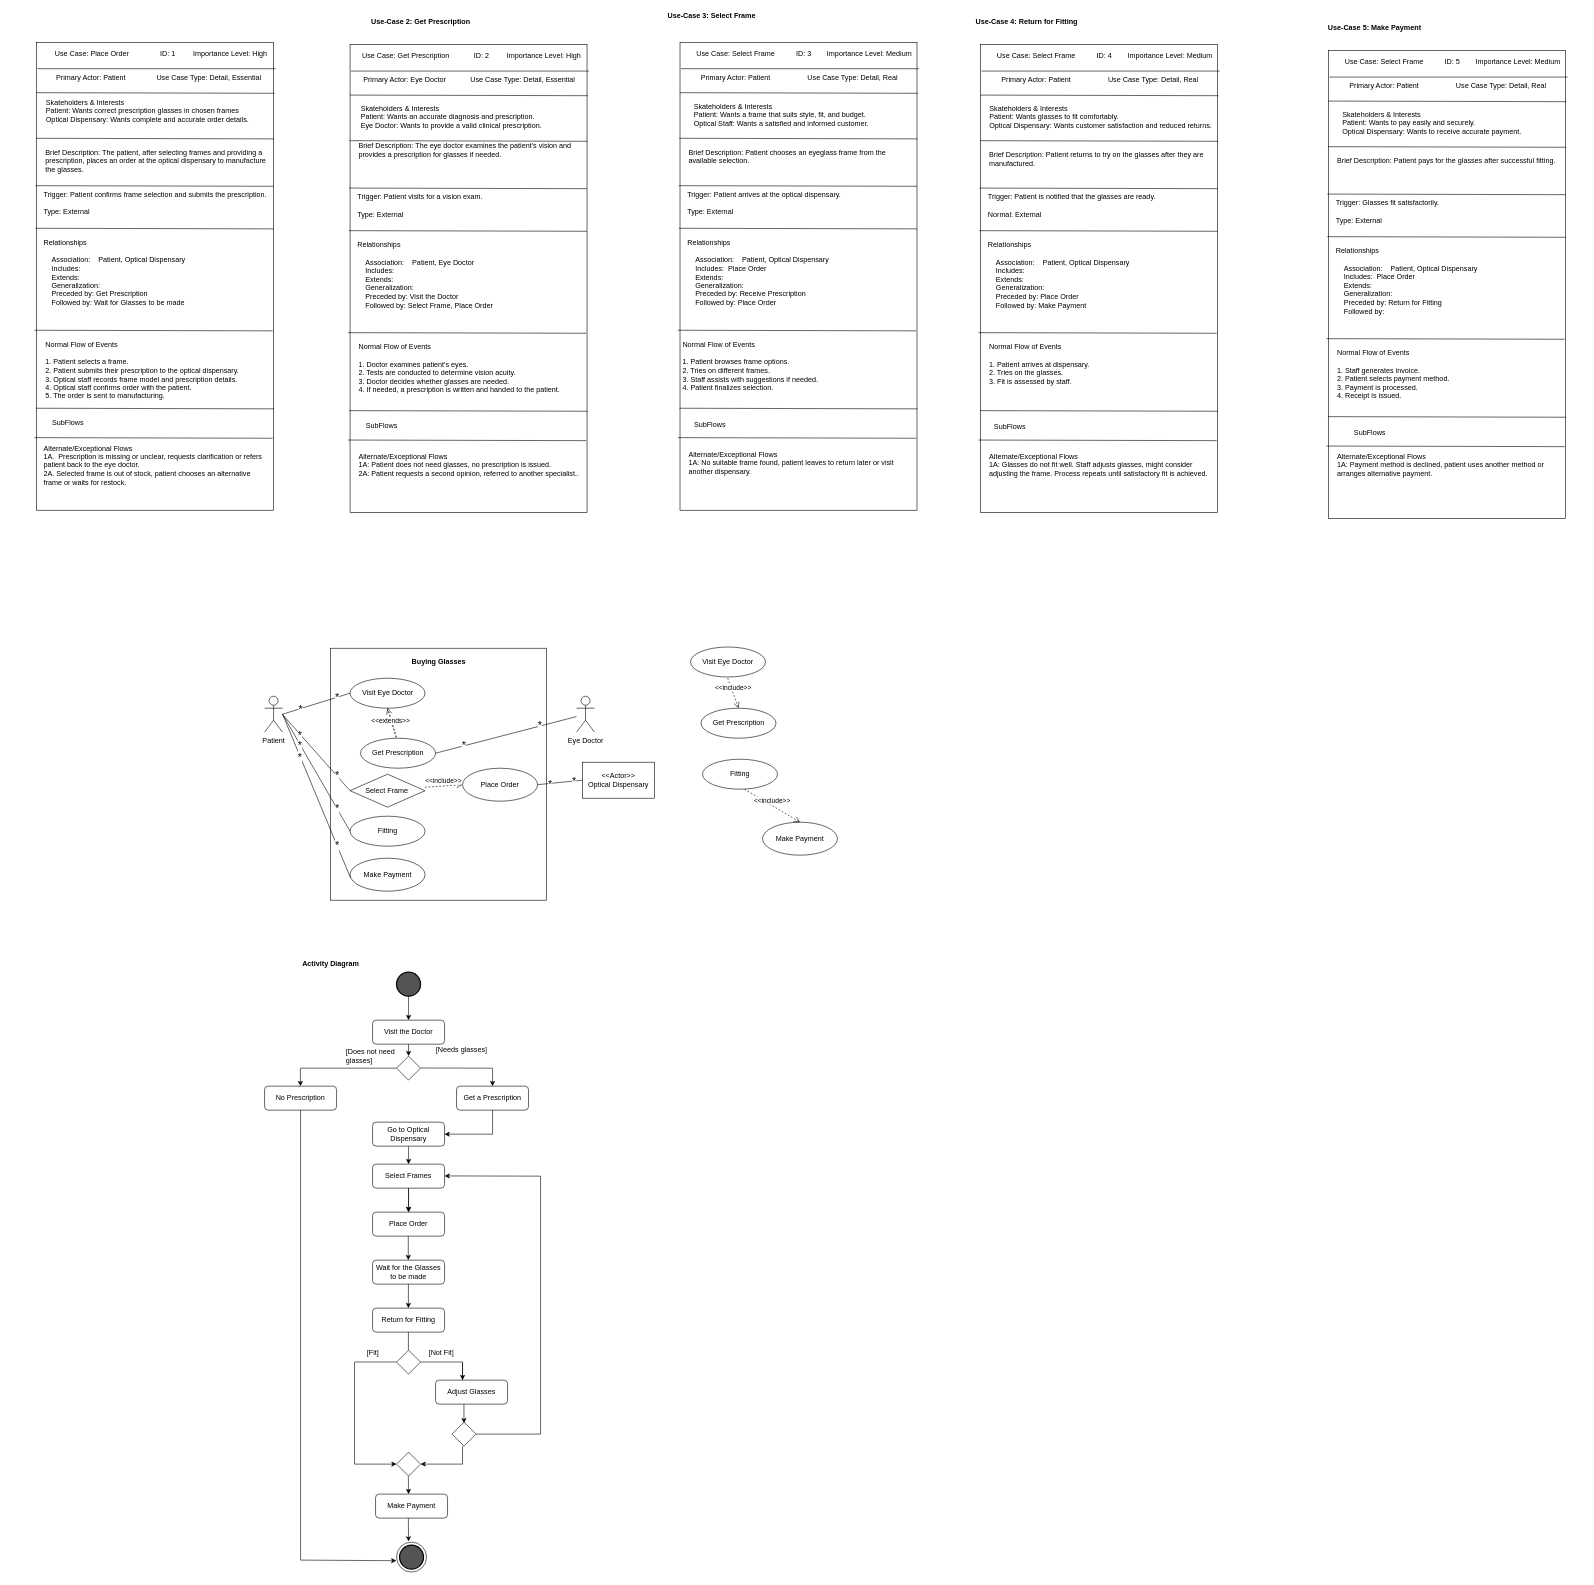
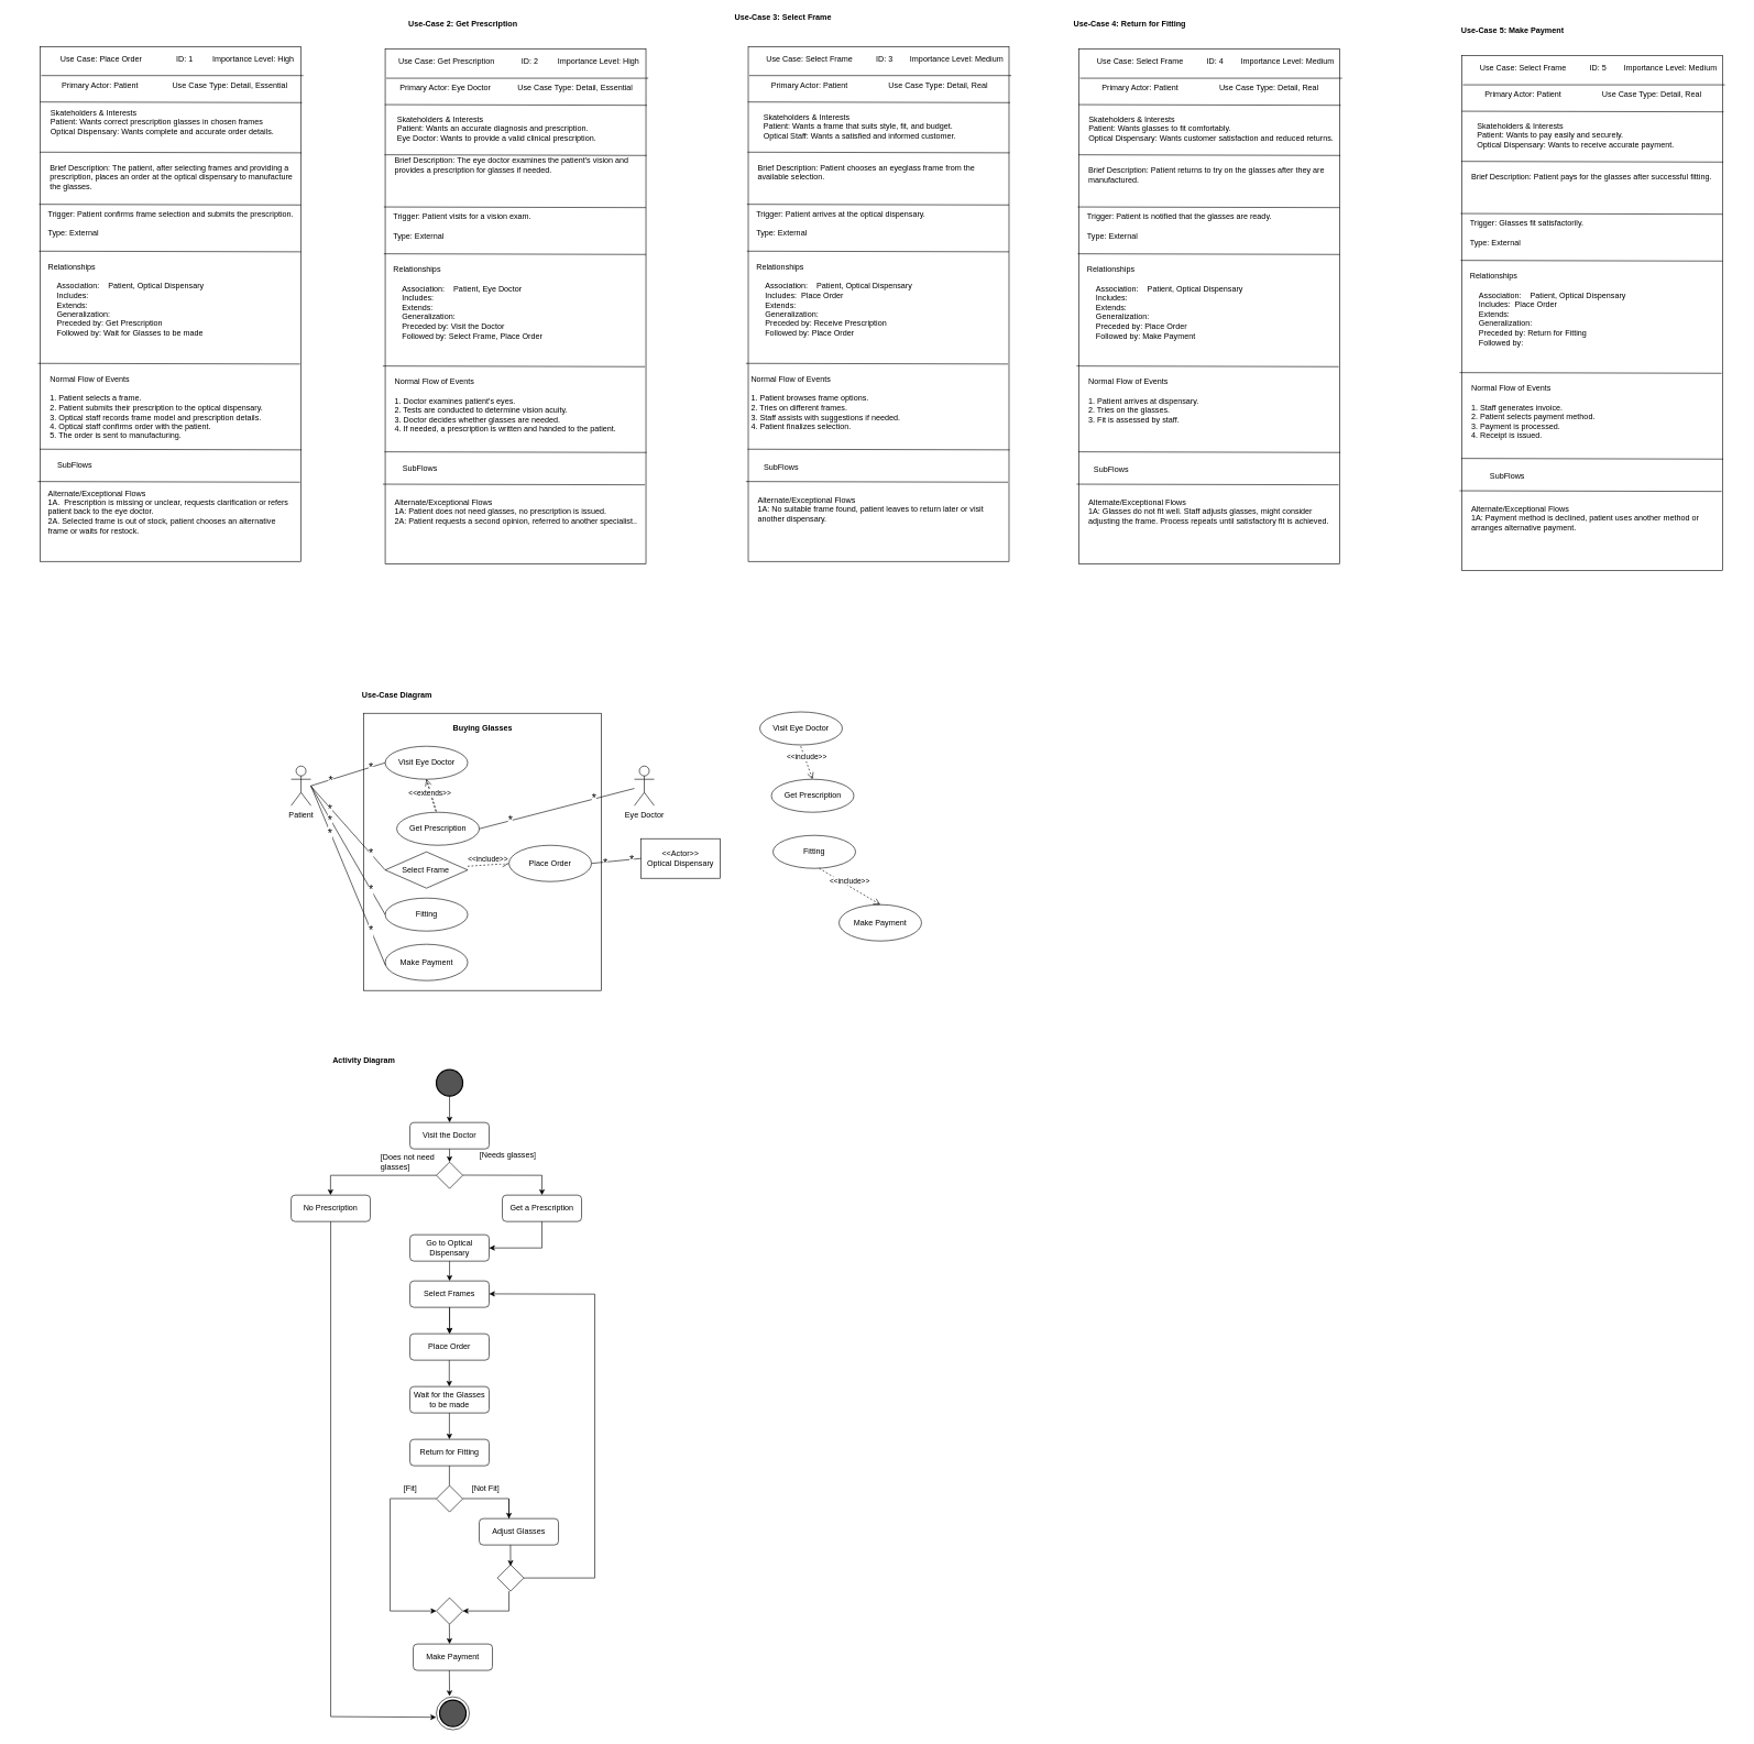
- <mxCell id="168" value="Trigger: Patient is notified that the glasses are ready.&#10;&#10;Normal: External" style="text;whiteSpace=wrap;" vertex="1" parent="1"><mxGeometry x="1643.5" y="314" width="410" height="40" as="geometry" /></mxCell>
+ <mxCell id="168" value="Trigger: Patient is notified that the glasses are ready.&#10;&#10;Type: External" style="text;whiteSpace=wrap;" vertex="1" parent="1"><mxGeometry x="1643.5" y="314" width="410" height="40" as="geometry" /></mxCell>
- <mxCell id="198" value="Alternate/Exceptional Flows&lt;div&gt;&lt;span style=&quot;background-color: transparent; color: light-dark(rgb(0, 0, 0), rgb(255, 255, 255));&quot;&gt;1A:&amp;nbsp;&lt;/span&gt;&lt;span style=&quot;background-color: transparent;&quot;&gt;Payment method is declined, patient uses another method or arranges alternative payment.&lt;/span&gt;&lt;br&gt;&lt;/div&gt;" style="text;html=1;align=left;verticalAlign=middle;whiteSpace=wrap;rounded=0;" vertex="1" parent="1"><mxGeometry x="2226" y="760" width="380" height="30" as="geometry" /></mxCell>
+ <mxCell id="198" value="Alternate/Exceptional Flows&lt;div&gt;&lt;span style=&quot;background-color: transparent; color: light-dark(rgb(0, 0, 0), rgb(255, 255, 255));&quot;&gt;1A:&amp;nbsp;&lt;/span&gt;&lt;span style=&quot;background-color: transparent;&quot;&gt;Payment method is declined, patient uses another method or arranges alternative payment.&lt;/span&gt;&lt;br&gt;&lt;/div&gt;" style="text;html=1;align=left;verticalAlign=middle;whiteSpace=wrap;rounded=0;" vertex="1" parent="1"><mxGeometry x="2226" y="770" width="380" height="30" as="geometry" /></mxCell>
+ <mxCell id="30" value="Use-Case Diagram" style="text;align=center;fontStyle=1;verticalAlign=middle;spacingLeft=3;spacingRight=3;strokeColor=none;rotatable=0;points=[[0,0.5],[1,0.5]];portConstraint=eastwest;html=1;" parent="1" vertex="1"><mxGeometry x="560" y="1040" width="80" height="26" as="geometry" /></mxCell>
